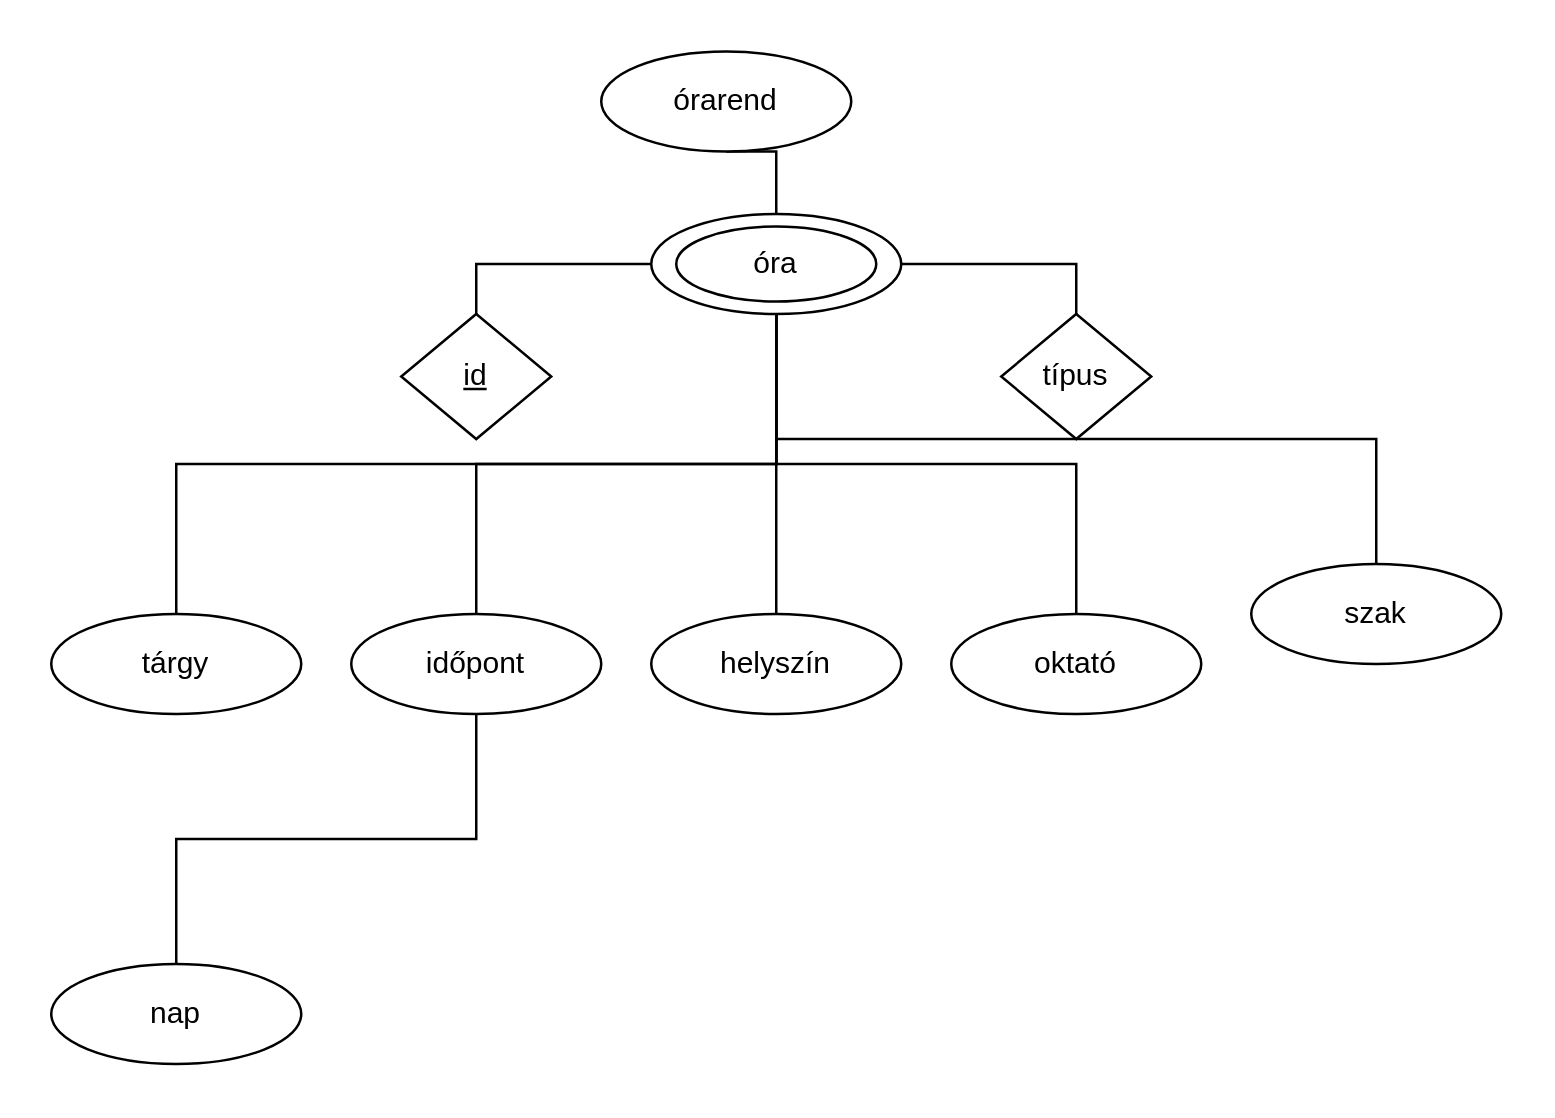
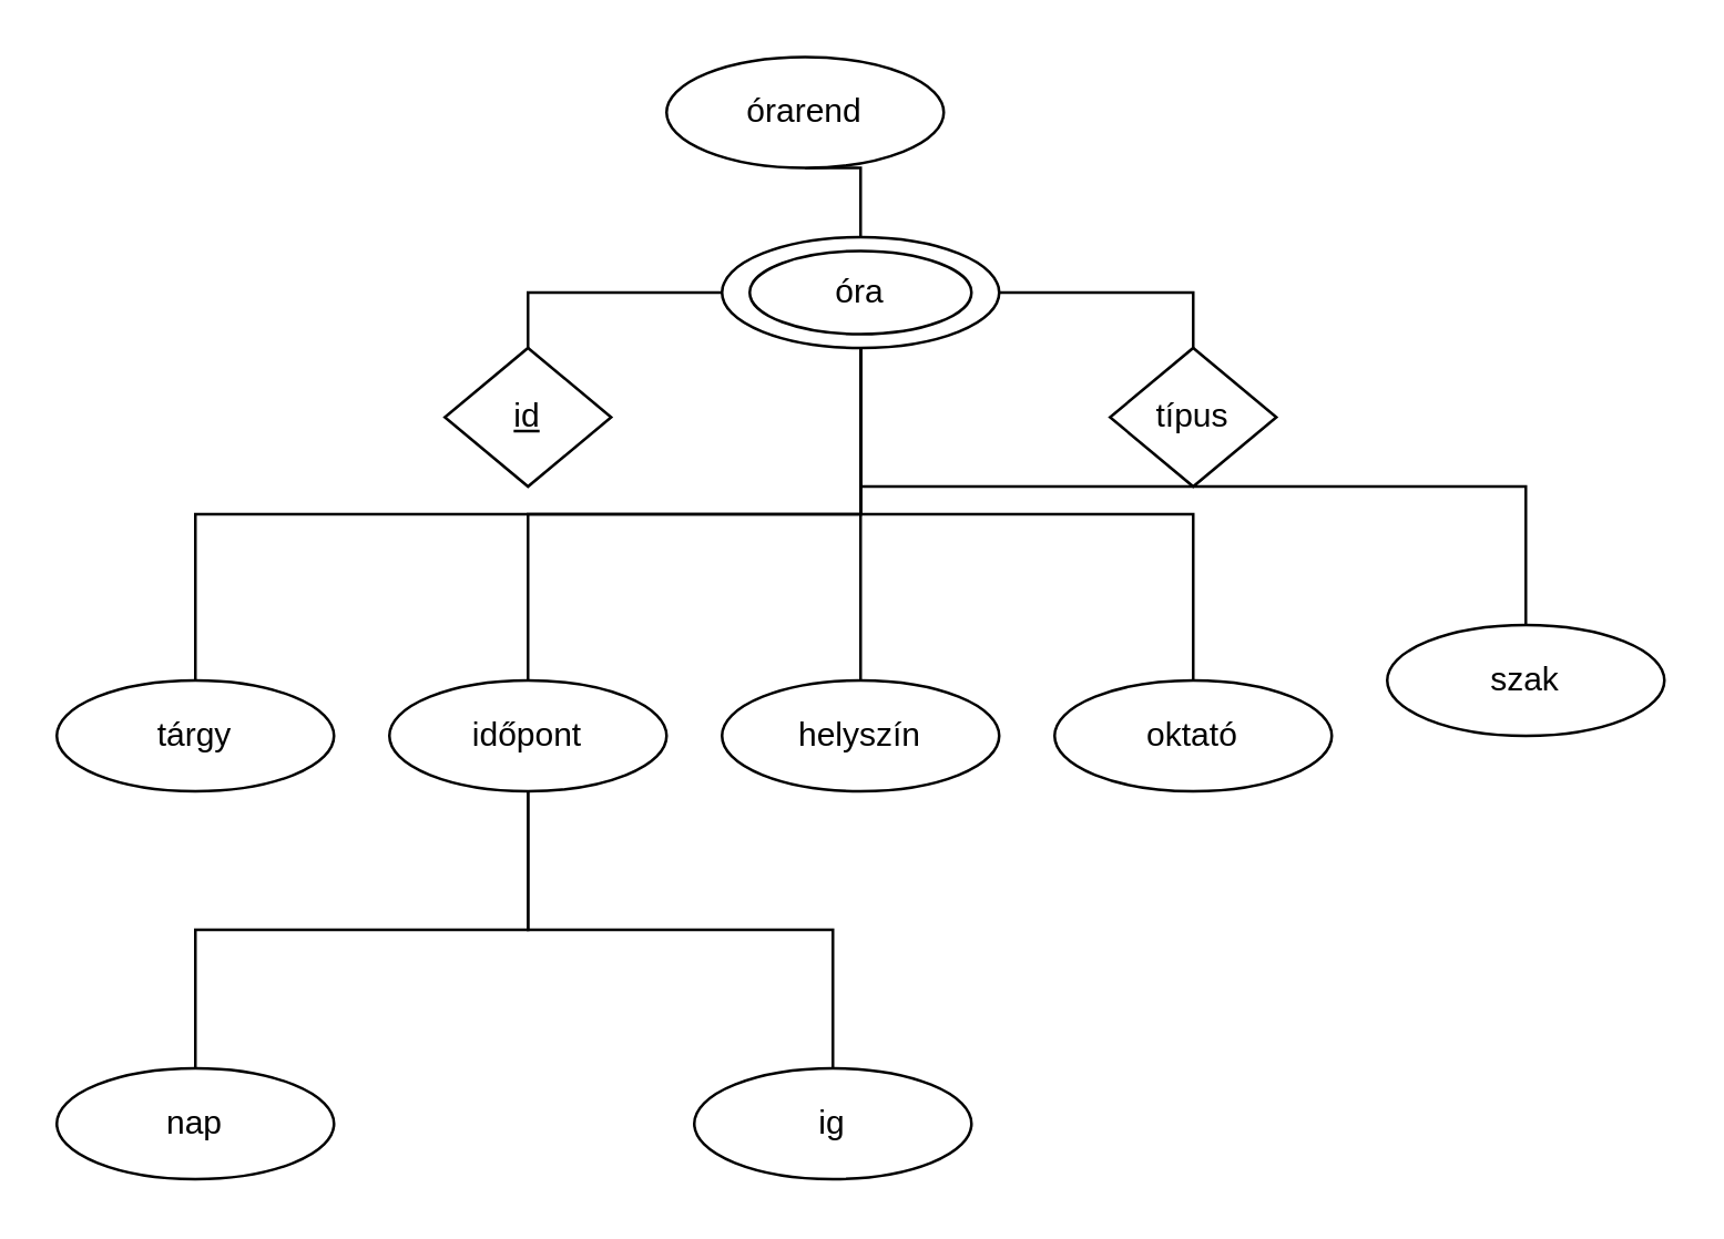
+ <mxCell id="10" style="edgeStyle=orthogonalEdgeStyle;rounded=0;orthogonalLoop=1;jettySize=auto;html=1;exitX=0.5;exitY=1;exitDx=0;exitDy=0;entryX=0.5;entryY=0;entryDx=0;entryDy=0;endArrow=none;endFill=0;" edge="1" parent="1" source="11" target="16"><mxGeometry relative="1" as="geometry" /></mxCell>
+ <mxCell id="16" value="ig" style="ellipse;whiteSpace=wrap;html=1;" vertex="1" parent="1"><mxGeometry x="250" y="385" width="100" height="40" as="geometry" /></mxCell>
